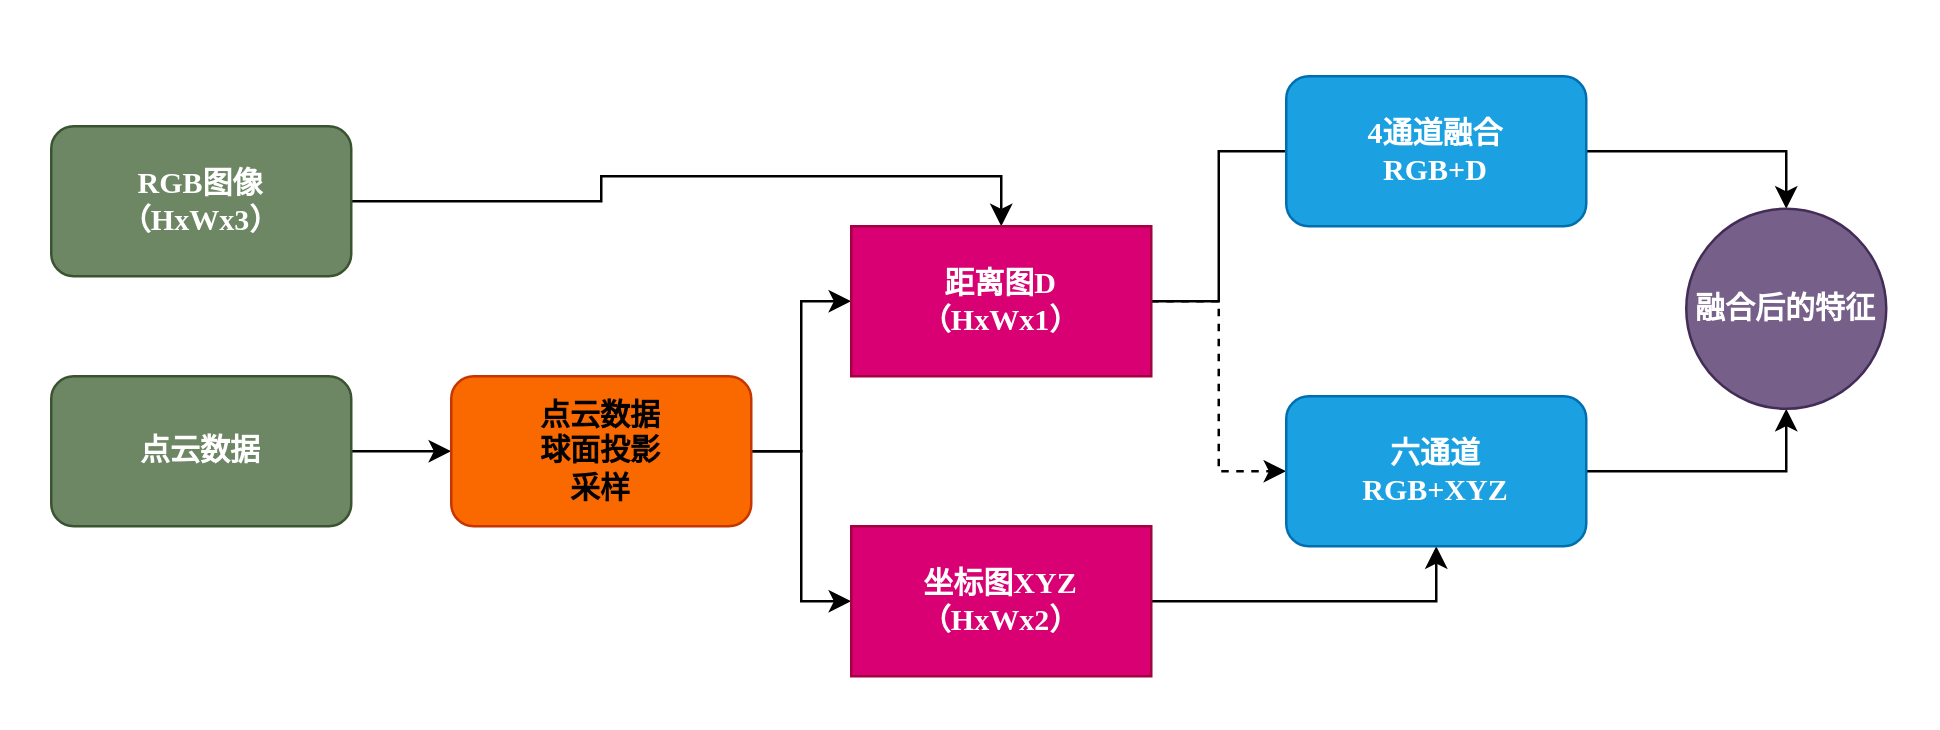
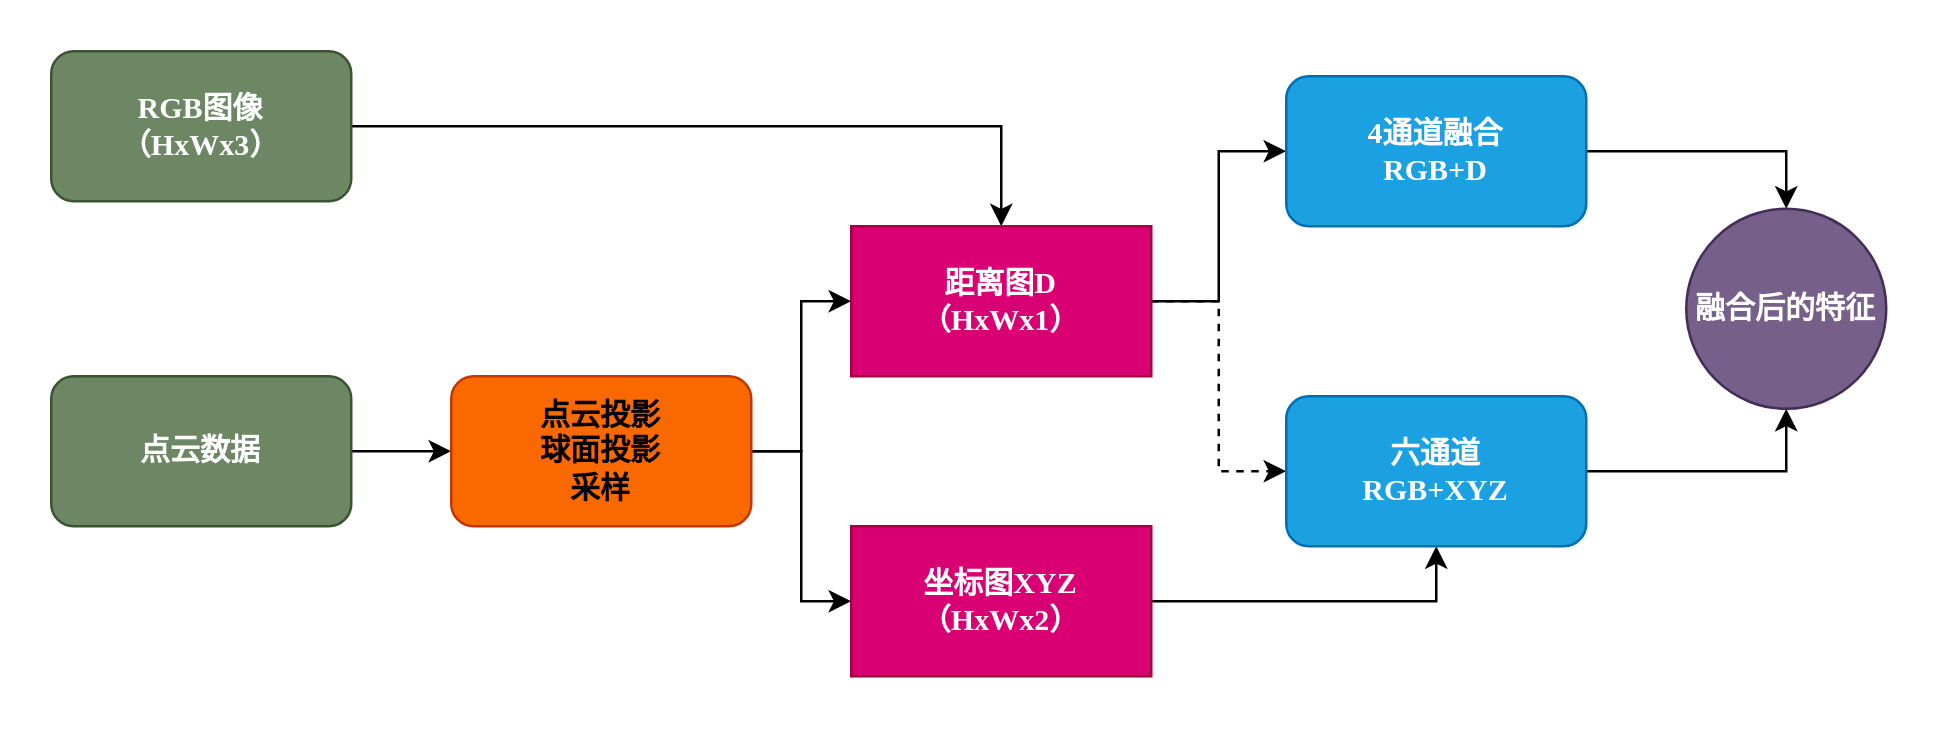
- <mxCell id="9" style="edgeStyle=orthogonalEdgeStyle;rounded=0;orthogonalLoop=1;jettySize=auto;html=1;exitX=1;exitY=0.5;exitDx=0;exitDy=0;entryX=0;entryY=0.5;entryDx=0;entryDy=0;endArrow=none;" edge="1" parent="1" source="11" target="17"><mxGeometry relative="1" as="geometry" /></mxCell>
+ <mxCell id="9" style="edgeStyle=orthogonalEdgeStyle;rounded=0;orthogonalLoop=1;jettySize=auto;html=1;exitX=1;exitY=0.5;exitDx=0;exitDy=0;entryX=0;entryY=0.5;entryDx=0;entryDy=0;" edge="1" parent="1" source="11" target="17"><mxGeometry relative="1" as="geometry" /></mxCell>
- <mxCell id="3" value="&lt;font face=&quot;Georgia&quot;&gt;&lt;b&gt;RGB图像&lt;/b&gt;&lt;/font&gt;&lt;div&gt;&lt;font face=&quot;Georgia&quot;&gt;&lt;b&gt;（HxWx3）&lt;/b&gt;&lt;/font&gt;&lt;/div&gt;" style="rounded=1;whiteSpace=wrap;html=1;fillColor=#6d8764;fontColor=#ffffff;strokeColor=#3A5431;" vertex="1" parent="1"><mxGeometry x="20" y="50" width="120" height="60" as="geometry" /></mxCell>
+ <mxCell id="3" value="&lt;font face=&quot;Georgia&quot;&gt;&lt;b&gt;RGB图像&lt;/b&gt;&lt;/font&gt;&lt;div&gt;&lt;font face=&quot;Georgia&quot;&gt;&lt;b&gt;（HxWx3）&lt;/b&gt;&lt;/font&gt;&lt;/div&gt;" style="rounded=1;whiteSpace=wrap;html=1;fillColor=#6d8764;fontColor=#ffffff;strokeColor=#3A5431;" vertex="1" parent="1"><mxGeometry x="20" y="20" width="120" height="60" as="geometry" /></mxCell>
- <mxCell id="8" value="&lt;b&gt;&lt;font face=&quot;Georgia&quot;&gt;点云数据&lt;/font&gt;&lt;/b&gt;&lt;div&gt;&lt;b&gt;&lt;font face=&quot;Georgia&quot;&gt;球面投影&lt;/font&gt;&lt;/b&gt;&lt;/div&gt;&lt;div&gt;&lt;b&gt;&lt;font face=&quot;Georgia&quot;&gt;采样&lt;/font&gt;&lt;/b&gt;&lt;/div&gt;" style="rounded=1;whiteSpace=wrap;html=1;fillColor=#fa6800;fontColor=#000000;strokeColor=#C73500;" vertex="1" parent="1"><mxGeometry x="180" y="150" width="120" height="60" as="geometry" /></mxCell>
+ <mxCell id="8" value="&lt;b&gt;&lt;font face=&quot;Georgia&quot;&gt;点云投影&lt;/font&gt;&lt;/b&gt;&lt;div&gt;&lt;b&gt;&lt;font face=&quot;Georgia&quot;&gt;球面投影&lt;/font&gt;&lt;/b&gt;&lt;/div&gt;&lt;div&gt;&lt;b&gt;&lt;font face=&quot;Georgia&quot;&gt;采样&lt;/font&gt;&lt;/b&gt;&lt;/div&gt;" style="rounded=1;whiteSpace=wrap;html=1;fillColor=#fa6800;fontColor=#000000;strokeColor=#C73500;" vertex="1" parent="1"><mxGeometry x="180" y="150" width="120" height="60" as="geometry" /></mxCell>
